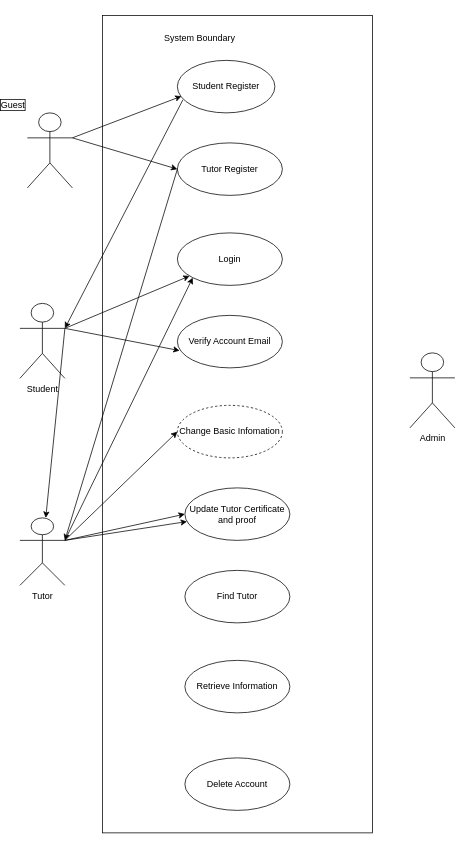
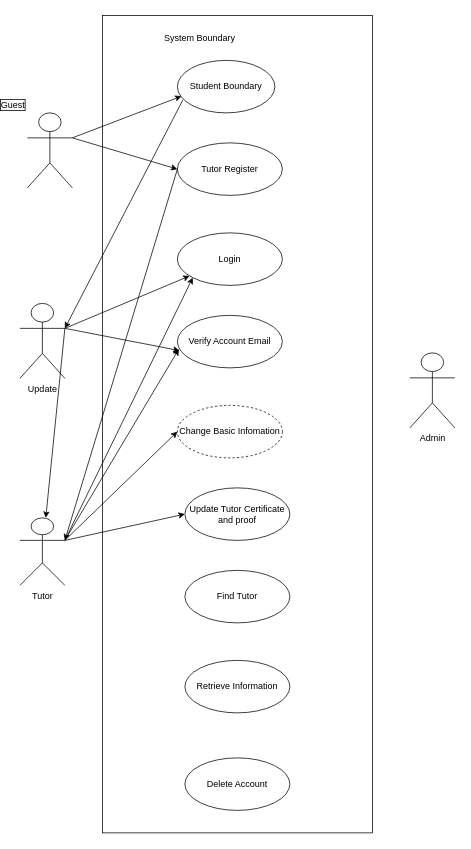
- <mxCell id="7" value="Student Register" style="ellipse;whiteSpace=wrap;html=1;glass=0;labelBackgroundColor=none;labelBorderColor=none;sketch=0;fontFamily=Helvetica;fillColor=none;" vertex="1" parent="1"><mxGeometry x="230" y="80" width="130" height="70" as="geometry" /></mxCell>
+ <mxCell id="7" value="Student Boundary" style="ellipse;whiteSpace=wrap;html=1;glass=0;labelBackgroundColor=none;labelBorderColor=none;sketch=0;fontFamily=Helvetica;fillColor=none;" vertex="1" parent="1"><mxGeometry x="230" y="80" width="130" height="70" as="geometry" /></mxCell>
- <mxCell id="5" value="Student" style="shape=umlActor;verticalLabelPosition=bottom;verticalAlign=top;html=1;outlineConnect=0;glass=0;labelBackgroundColor=none;labelBorderColor=none;sketch=0;fontFamily=Helvetica;fillColor=none;" vertex="1" parent="1"><mxGeometry x="20" y="404" width="60" height="100" as="geometry" /></mxCell>
+ <mxCell id="5" value="Update" style="shape=umlActor;verticalLabelPosition=bottom;verticalAlign=top;html=1;outlineConnect=0;glass=0;labelBackgroundColor=none;labelBorderColor=none;sketch=0;fontFamily=Helvetica;fillColor=none;" vertex="1" parent="1"><mxGeometry x="20" y="404" width="60" height="100" as="geometry" /></mxCell>
- <mxCell id="24" value="" style="endArrow=classic;html=1;rounded=0;fontFamily=Helvetica;exitX=1;exitY=0.333;exitDx=0;exitDy=0;exitPerimeter=0;" edge="1" parent="1" source="6" target="16"><mxGeometry width="50" height="50" relative="1" as="geometry"><mxPoint x="80" y="750" as="sourcePoint" /><mxPoint x="130" y="700" as="targetPoint" /></mxGeometry></mxCell>
+ <mxCell id="24" value="" style="endArrow=classic;html=1;rounded=0;fontFamily=Helvetica;entryX=0.014;entryY=0.643;entryDx=0;entryDy=0;entryPerimeter=0;exitX=1;exitY=0.333;exitDx=0;exitDy=0;exitPerimeter=0;" edge="1" parent="1" source="6" target="15"><mxGeometry width="50" height="50" relative="1" as="geometry"><mxPoint x="80" y="750" as="sourcePoint" /><mxPoint x="130" y="700" as="targetPoint" /></mxGeometry></mxCell>
